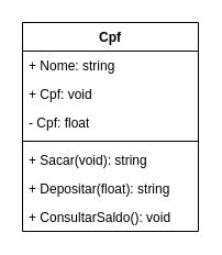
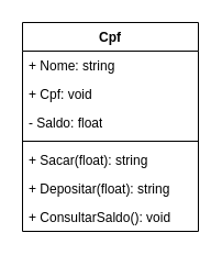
- <mxCell id="5" value="- Cpf: float" style="text;strokeColor=none;fillColor=none;align=left;verticalAlign=top;spacingLeft=4;spacingRight=4;overflow=hidden;rotatable=0;points=[[0,0.5],[1,0.5]];portConstraint=eastwest;whiteSpace=wrap;html=1;" vertex="1" parent="2"><mxGeometry y="78" width="160" height="26" as="geometry" /></mxCell>
+ <mxCell id="5" value="- Saldo: float" style="text;strokeColor=none;fillColor=none;align=left;verticalAlign=top;spacingLeft=4;spacingRight=4;overflow=hidden;rotatable=0;points=[[0,0.5],[1,0.5]];portConstraint=eastwest;whiteSpace=wrap;html=1;" vertex="1" parent="2"><mxGeometry y="78" width="160" height="26" as="geometry" /></mxCell>
- <mxCell id="7" value="+ Sacar(void): string" style="text;strokeColor=none;fillColor=none;align=left;verticalAlign=top;spacingLeft=4;spacingRight=4;overflow=hidden;rotatable=0;points=[[0,0.5],[1,0.5]];portConstraint=eastwest;whiteSpace=wrap;html=1;" vertex="1" parent="2"><mxGeometry y="112" width="160" height="26" as="geometry" /></mxCell>
+ <mxCell id="7" value="+ Sacar(float): string" style="text;strokeColor=none;fillColor=none;align=left;verticalAlign=top;spacingLeft=4;spacingRight=4;overflow=hidden;rotatable=0;points=[[0,0.5],[1,0.5]];portConstraint=eastwest;whiteSpace=wrap;html=1;" vertex="1" parent="2"><mxGeometry y="112" width="160" height="26" as="geometry" /></mxCell>
